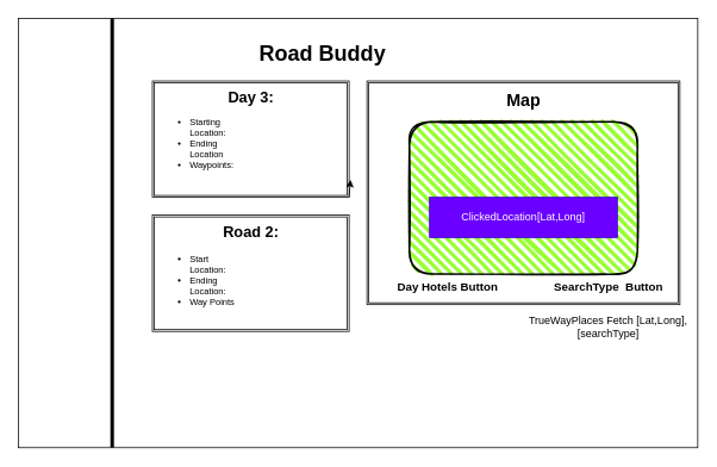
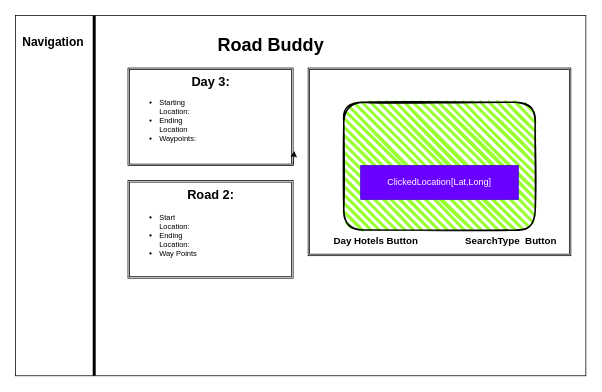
+ <mxCell id="20" value="Navigation" style="text;strokeColor=none;fillColor=none;html=1;fontSize=16;fontStyle=1;verticalAlign=middle;align=center;" parent="1" vertex="1"><mxGeometry x="20" y="40" width="100" height="30" as="geometry" /></mxCell>
- <mxCell id="7" value="Map" style="text;strokeColor=none;fillColor=none;html=1;fontSize=19;fontStyle=1;verticalAlign=middle;align=center;" parent="4" vertex="1"><mxGeometry x="125" width="100" height="45.455" as="geometry" /></mxCell>
- <mxCell id="21" value="TrueWayPlaces Fetch [Lat,Long], [searchType]" style="text;html=1;strokeColor=none;fillColor=none;align=center;verticalAlign=middle;whiteSpace=wrap;rounded=0;" vertex="1" parent="1"><mxGeometry x="580" y="350" width="200" height="30" as="geometry" /></mxCell>
